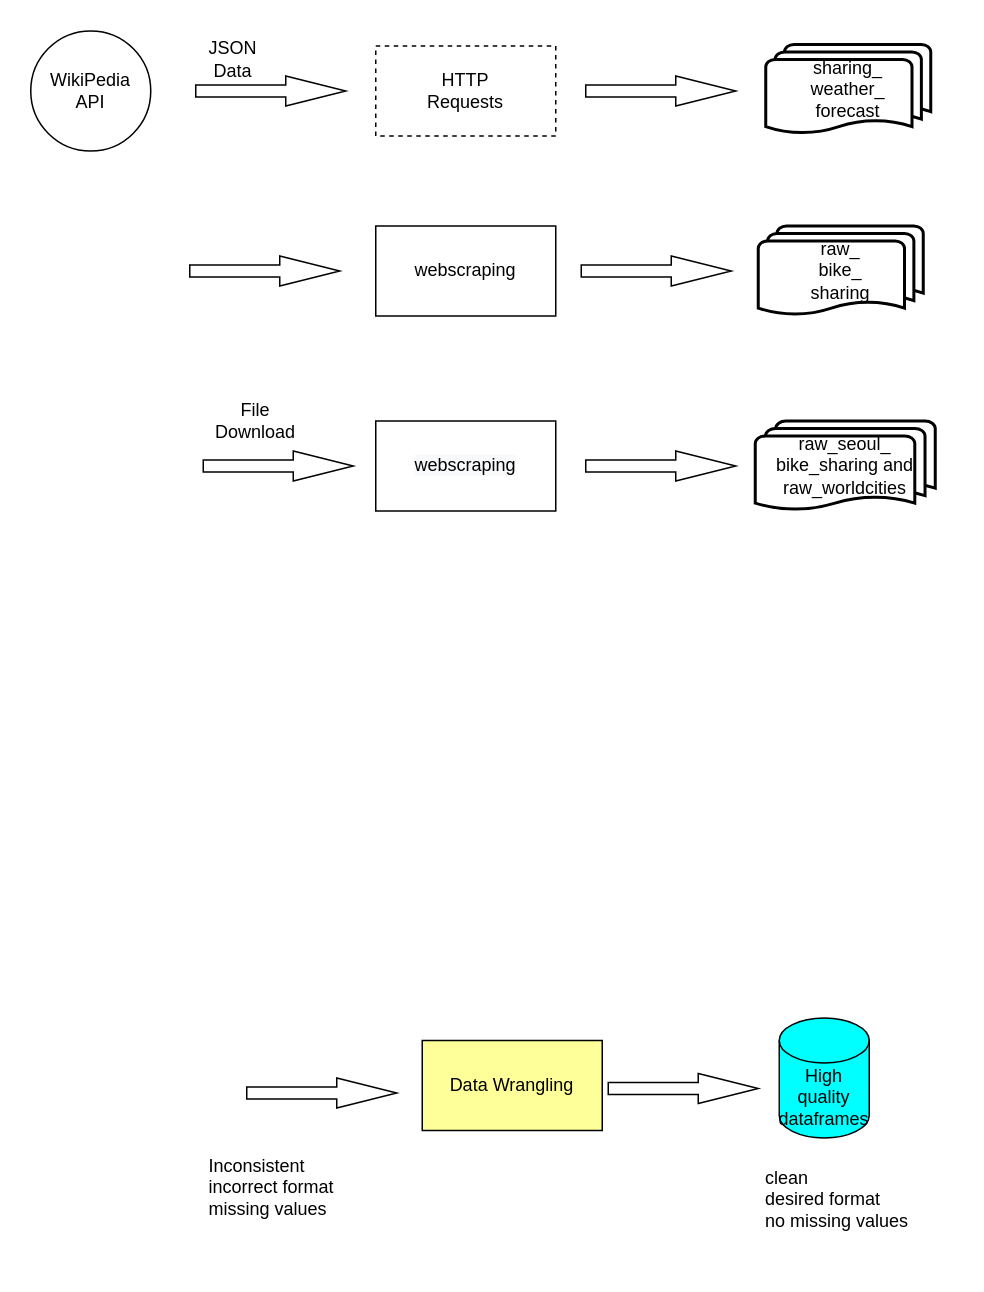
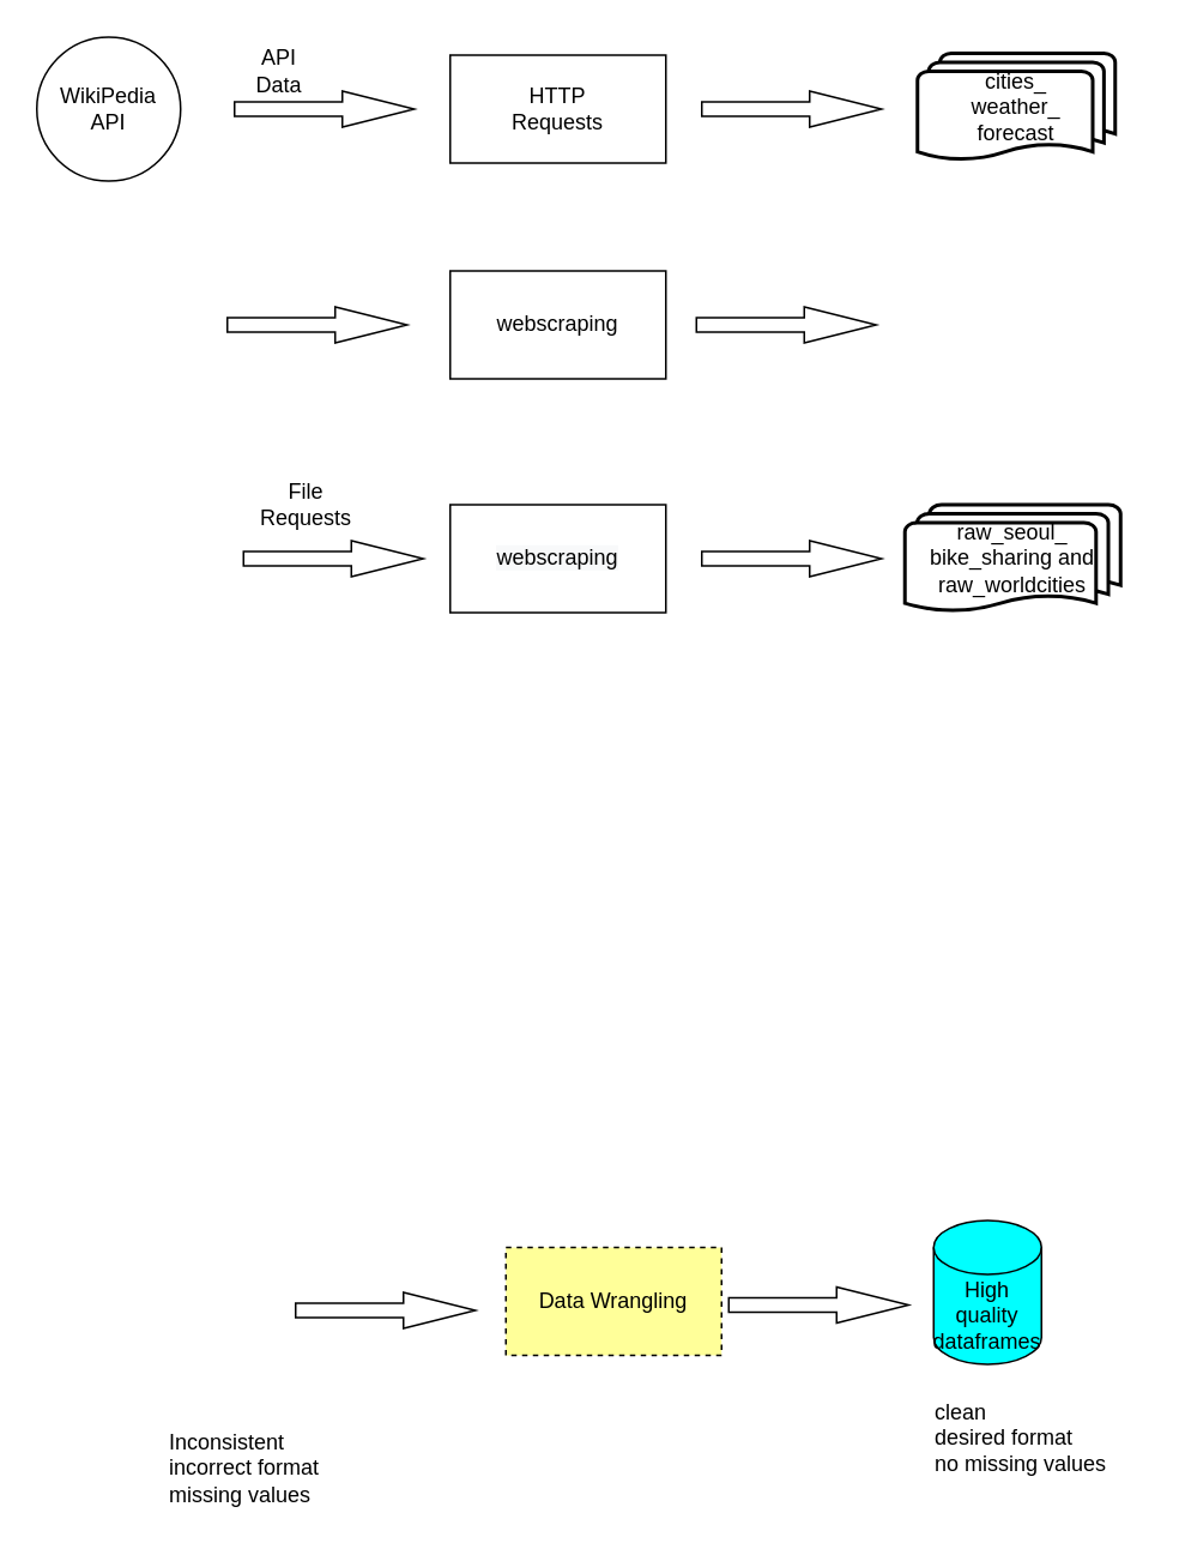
- <mxCell id="15" value="JSON Data" style="text;html=1;strokeColor=none;fillColor=none;align=center;verticalAlign=middle;whiteSpace=wrap;rounded=0;" parent="1" vertex="1"><mxGeometry x="135" y="29" width="40" height="20" as="geometry" /></mxCell>
+ <mxCell id="15" value="API Data" style="text;html=1;strokeColor=none;fillColor=none;align=center;verticalAlign=middle;whiteSpace=wrap;rounded=0;" parent="1" vertex="1"><mxGeometry x="135" y="29" width="40" height="20" as="geometry" /></mxCell>
- <mxCell id="6" value="sharing_&lt;br&gt;weather_&lt;br&gt;forecast" style="strokeWidth=2;html=1;shape=mxgraph.flowchart.multi-document;whiteSpace=wrap;" parent="1" vertex="1"><mxGeometry x="510" y="29" width="110" height="60" as="geometry" /></mxCell>
+ <mxCell id="6" value="cities_&lt;br&gt;weather_&lt;br&gt;forecast" style="strokeWidth=2;html=1;shape=mxgraph.flowchart.multi-document;whiteSpace=wrap;" parent="1" vertex="1"><mxGeometry x="510" y="29" width="110" height="60" as="geometry" /></mxCell>
- <mxCell id="3" value="HTTP&lt;br&gt;Requests" style="rounded=0;whiteSpace=wrap;html=1;dashed=1;" parent="1" vertex="1"><mxGeometry x="250" y="30" width="120" height="60" as="geometry" /></mxCell>
+ <mxCell id="3" value="HTTP&lt;br&gt;Requests" style="rounded=0;whiteSpace=wrap;html=1;" parent="1" vertex="1"><mxGeometry x="250" y="30" width="120" height="60" as="geometry" /></mxCell>
- <mxCell id="7" value="raw_&lt;br&gt;bike_&lt;br&gt;sharing" style="strokeWidth=2;html=1;shape=mxgraph.flowchart.multi-document;whiteSpace=wrap;" parent="1" vertex="1"><mxGeometry x="505" y="150" width="110" height="60" as="geometry" /></mxCell>
- <mxCell id="16" value="File Download" style="text;html=1;strokeColor=none;fillColor=none;align=center;verticalAlign=middle;whiteSpace=wrap;rounded=0;" parent="1" vertex="1"><mxGeometry x="150" y="270" width="40" height="20" as="geometry" /></mxCell>
+ <mxCell id="16" value="File Requests" style="text;html=1;strokeColor=none;fillColor=none;align=center;verticalAlign=middle;whiteSpace=wrap;rounded=0;" parent="1" vertex="1"><mxGeometry x="150" y="270" width="40" height="20" as="geometry" /></mxCell>
- <mxCell id="17" value="Data Wrangling" style="rounded=0;whiteSpace=wrap;html=1;fillColor=#FFFF99;" parent="1" vertex="1"><mxGeometry x="281" y="693" width="120" height="60" as="geometry" /></mxCell>
+ <mxCell id="17" value="Data Wrangling" style="rounded=0;whiteSpace=wrap;html=1;fillColor=#FFFF99;dashed=1;" parent="1" vertex="1"><mxGeometry x="281" y="693" width="120" height="60" as="geometry" /></mxCell>
- <mxCell id="19" value="Inconsistent&amp;nbsp;&lt;br&gt;incorrect format&lt;br&gt;missing values" style="text;html=1;strokeColor=none;fillColor=none;align=left;verticalAlign=middle;whiteSpace=wrap;rounded=0;" parent="1" vertex="1"><mxGeometry x="137" y="768" width="91" height="46" as="geometry" /></mxCell>
+ <mxCell id="19" value="Inconsistent&amp;nbsp;&lt;br&gt;incorrect format&lt;br&gt;missing values" style="text;html=1;strokeColor=none;fillColor=none;align=left;verticalAlign=middle;whiteSpace=wrap;rounded=0;" parent="1" vertex="1"><mxGeometry x="92" y="793" width="91" height="46" as="geometry" /></mxCell>
- <mxCell id="20" value="clean&lt;br&gt;desired format&lt;br&gt;no missing values" style="text;html=1;strokeColor=none;fillColor=none;align=left;verticalAlign=middle;whiteSpace=wrap;rounded=0;" parent="1" vertex="1"><mxGeometry x="508" y="780" width="116" height="38" as="geometry" /></mxCell>
+ <mxCell id="20" value="clean&lt;br&gt;desired format&lt;br&gt;no missing values" style="text;html=1;strokeColor=none;fillColor=none;align=left;verticalAlign=middle;whiteSpace=wrap;rounded=0;" parent="1" vertex="1"><mxGeometry x="518" y="780" width="116" height="38" as="geometry" /></mxCell>
